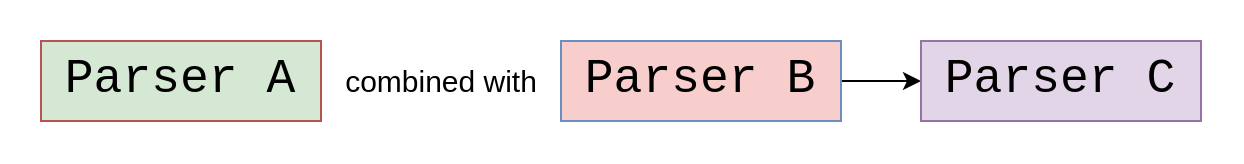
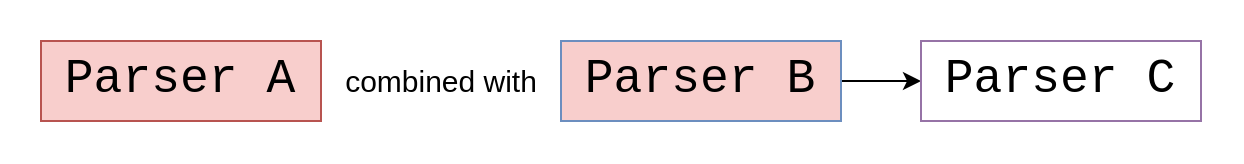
- <mxCell id="2" value="Parser A" style="rounded=0;whiteSpace=wrap;html=1;fontSize=24;fontFamily=Courier New;fillColor=#d5e8d4;strokeColor=#b85450;" vertex="1" parent="1"><mxGeometry x="20" y="20" width="140" height="40" as="geometry" /></mxCell>
+ <mxCell id="2" value="Parser A" style="rounded=0;whiteSpace=wrap;html=1;fontSize=24;fontFamily=Courier New;fillColor=#f8cecc;strokeColor=#b85450;" vertex="1" parent="1"><mxGeometry x="20" y="20" width="140" height="40" as="geometry" /></mxCell>
- <mxCell id="6" value="Parser C" style="rounded=0;whiteSpace=wrap;html=1;fontSize=24;fontFamily=Courier New;fillColor=#e1d5e7;strokeColor=#9673a6;" vertex="1" parent="1"><mxGeometry x="460" y="20" width="140" height="40" as="geometry" /></mxCell>
+ <mxCell id="6" value="Parser C" style="rounded=0;whiteSpace=wrap;html=1;fontSize=24;fontFamily=Courier New;fillColor=#ffffff;strokeColor=#9673a6;" vertex="1" parent="1"><mxGeometry x="460" y="20" width="140" height="40" as="geometry" /></mxCell>
